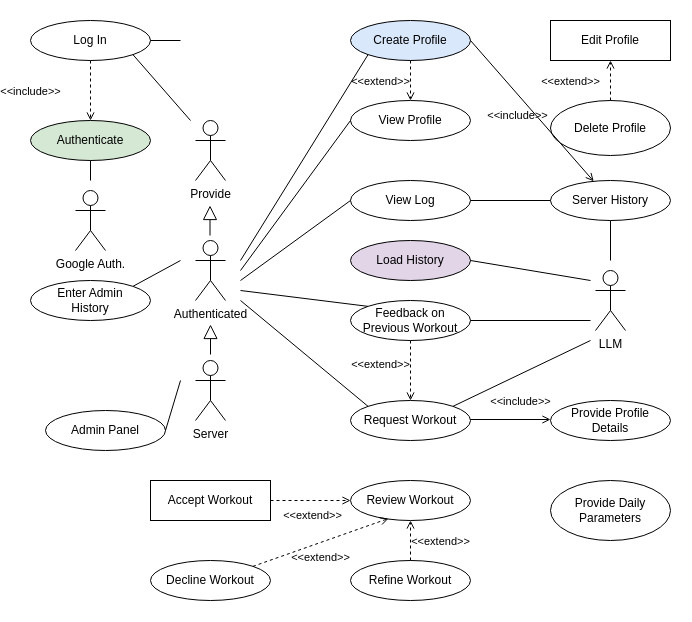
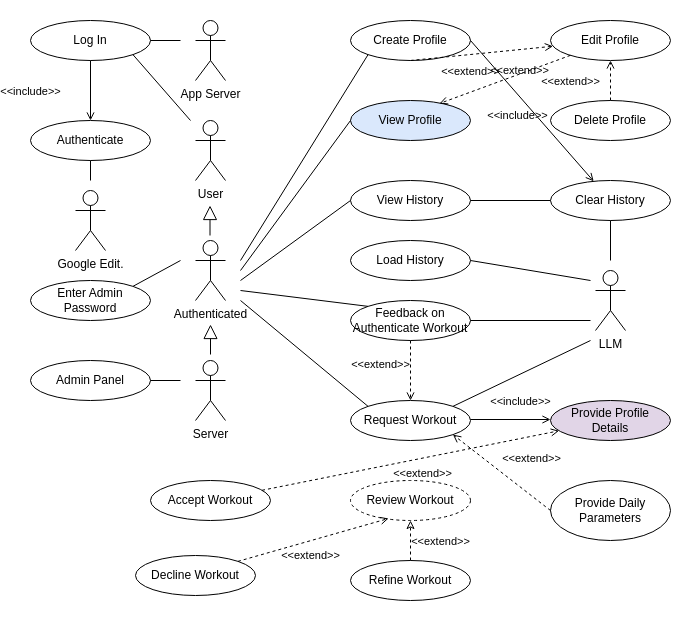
- <mxCell id="4" value="Create Profile" style="ellipse;whiteSpace=wrap;html=1;fillColor=#dae8fc;" parent="1" vertex="1"><mxGeometry x="340" y="20" width="120" height="40" as="geometry" /></mxCell>
+ <mxCell id="4" value="Create Profile" style="ellipse;whiteSpace=wrap;html=1;" parent="1" vertex="1"><mxGeometry x="340" y="20" width="120" height="40" as="geometry" /></mxCell>
- <mxCell id="11" value="Edit Profile" style="whiteSpace=wrap;html=1;rounded=0;" parent="1" vertex="1"><mxGeometry x="540" y="20" width="120" height="40" as="geometry" /></mxCell>
+ <mxCell id="11" value="Edit Profile" style="ellipse;whiteSpace=wrap;html=1;" parent="1" vertex="1"><mxGeometry x="540" y="20" width="120" height="40" as="geometry" /></mxCell>
+ <mxCell id="52" value="App Server" style="shape=umlActor;verticalLabelPosition=bottom;verticalAlign=top;html=1;outlineConnect=0;" vertex="1" parent="1"><mxGeometry x="185" y="20" width="30" height="60" as="geometry" /></mxCell>
- <mxCell id="53" value="&amp;lt;&amp;lt;extend&amp;gt;&amp;gt;" style="html=1;verticalAlign=bottom;labelBackgroundColor=none;endArrow=open;endFill=0;dashed=1;rounded=0;entryX=0.5;entryY=0;entryDx=0;entryDy=0;exitX=0.5;exitY=1;exitDx=0;exitDy=0;" edge="1" parent="1" source="4" target="7"><mxGeometry x="0.5" y="-30" width="160" relative="1" as="geometry"><mxPoint x="570" y="65" as="sourcePoint" /><mxPoint x="439" y="113" as="targetPoint" /><mxPoint as="offset" /></mxGeometry></mxCell>
+ <mxCell id="53" value="&amp;lt;&amp;lt;extend&amp;gt;&amp;gt;" style="html=1;verticalAlign=bottom;labelBackgroundColor=none;endArrow=open;endFill=0;dashed=1;rounded=0;exitX=0.5;exitY=1;exitDx=0;exitDy=0;" edge="1" parent="1" source="4" target="11"><mxGeometry x="0.5" y="-30" width="160" relative="1" as="geometry"><mxPoint x="570" y="65" as="sourcePoint" /><mxPoint x="439" y="113" as="targetPoint" /><mxPoint as="offset" /></mxGeometry></mxCell>
+ <mxCell id="12" value="&amp;lt;&amp;lt;extend&amp;gt;&amp;gt;" style="html=1;verticalAlign=bottom;labelBackgroundColor=none;endArrow=open;endFill=0;dashed=1;rounded=0;entryX=0.742;entryY=0.075;entryDx=0;entryDy=0;entryPerimeter=0;" parent="1" source="11" target="7" edge="1"><mxGeometry x="0.469" y="-11" width="160" relative="1" as="geometry"><mxPoint x="296" y="180" as="sourcePoint" /><mxPoint x="260" y="232" as="targetPoint" /><mxPoint as="offset" /></mxGeometry></mxCell>
- <mxCell id="6" value="&amp;lt;&amp;lt;include&amp;gt;&amp;gt;" style="html=1;verticalAlign=bottom;labelBackgroundColor=none;endArrow=open;endFill=0;rounded=0;entryX=0.5;entryY=0;entryDx=0;entryDy=0;exitX=0.5;exitY=1;exitDx=0;exitDy=0;dashed=1;" parent="1" source="3" target="5" edge="1"><mxGeometry x="0.333" y="-60" width="160" relative="1" as="geometry"><mxPoint x="80" y="70" as="sourcePoint" /><mxPoint x="200" y="90" as="targetPoint" /><mxPoint as="offset" /></mxGeometry></mxCell>
+ <mxCell id="6" value="&amp;lt;&amp;lt;include&amp;gt;&amp;gt;" style="html=1;verticalAlign=bottom;labelBackgroundColor=none;endArrow=open;endFill=0;rounded=0;entryX=0.5;entryY=0;entryDx=0;entryDy=0;exitX=0.5;exitY=1;exitDx=0;exitDy=0;" parent="1" source="3" target="5" edge="1"><mxGeometry x="0.333" y="-60" width="160" relative="1" as="geometry"><mxPoint x="80" y="70" as="sourcePoint" /><mxPoint x="200" y="90" as="targetPoint" /><mxPoint as="offset" /></mxGeometry></mxCell>
- <mxCell id="7" value="View Profile" style="ellipse;whiteSpace=wrap;html=1;" parent="1" vertex="1"><mxGeometry x="340" y="100" width="120" height="40" as="geometry" /></mxCell>
+ <mxCell id="7" value="View Profile" style="ellipse;whiteSpace=wrap;html=1;fillColor=#dae8fc;" parent="1" vertex="1"><mxGeometry x="340" y="100" width="120" height="40" as="geometry" /></mxCell>
- <mxCell id="9" value="Delete Profile" style="ellipse;whiteSpace=wrap;html=1;" parent="1" vertex="1"><mxGeometry x="540" y="100" width="120" height="55" as="geometry" /></mxCell>
+ <mxCell id="9" value="Delete Profile" style="ellipse;whiteSpace=wrap;html=1;" parent="1" vertex="1"><mxGeometry x="540" y="100" width="120" height="40" as="geometry" /></mxCell>
- <mxCell id="5" value="Authenticate" style="ellipse;whiteSpace=wrap;html=1;fillColor=#d5e8d4;" parent="1" vertex="1"><mxGeometry x="20" y="120" width="120" height="40" as="geometry" /></mxCell>
+ <mxCell id="5" value="Authenticate" style="ellipse;whiteSpace=wrap;html=1;" parent="1" vertex="1"><mxGeometry x="20" y="120" width="120" height="40" as="geometry" /></mxCell>
- <mxCell id="2" value="Provide" style="shape=umlActor;verticalLabelPosition=bottom;verticalAlign=top;html=1;outlineConnect=0;" parent="1" vertex="1"><mxGeometry x="185" y="120" width="30" height="60" as="geometry" /></mxCell>
+ <mxCell id="2" value="User" style="shape=umlActor;verticalLabelPosition=bottom;verticalAlign=top;html=1;outlineConnect=0;" parent="1" vertex="1"><mxGeometry x="185" y="120" width="30" height="60" as="geometry" /></mxCell>
- <mxCell id="37" value="View Log" style="ellipse;whiteSpace=wrap;html=1;" vertex="1" parent="1"><mxGeometry x="340" y="180" width="120" height="40" as="geometry" /></mxCell>
+ <mxCell id="37" value="View History" style="ellipse;whiteSpace=wrap;html=1;" vertex="1" parent="1"><mxGeometry x="340" y="180" width="120" height="40" as="geometry" /></mxCell>
- <mxCell id="41" value="Server History" style="ellipse;whiteSpace=wrap;html=1;" vertex="1" parent="1"><mxGeometry x="540" y="180" width="120" height="40" as="geometry" /></mxCell>
+ <mxCell id="41" value="Clear History" style="ellipse;whiteSpace=wrap;html=1;" vertex="1" parent="1"><mxGeometry x="540" y="180" width="120" height="40" as="geometry" /></mxCell>
- <mxCell id="48" value="Load History" style="ellipse;whiteSpace=wrap;html=1;fillColor=#e1d5e7;" vertex="1" parent="1"><mxGeometry x="340" y="240" width="120" height="40" as="geometry" /></mxCell>
+ <mxCell id="48" value="Load History" style="ellipse;whiteSpace=wrap;html=1;" vertex="1" parent="1"><mxGeometry x="340" y="240" width="120" height="40" as="geometry" /></mxCell>
- <mxCell id="43" value="Google Auth." style="shape=umlActor;verticalLabelPosition=bottom;verticalAlign=top;html=1;outlineConnect=0;" vertex="1" parent="1"><mxGeometry x="65" y="190" width="30" height="60" as="geometry" /></mxCell>
+ <mxCell id="43" value="Google Edit." style="shape=umlActor;verticalLabelPosition=bottom;verticalAlign=top;html=1;outlineConnect=0;" vertex="1" parent="1"><mxGeometry x="65" y="190" width="30" height="60" as="geometry" /></mxCell>
- <mxCell id="26" value="Enter Admin&lt;div&gt;History&lt;/div&gt;" style="ellipse;whiteSpace=wrap;html=1;" parent="1" vertex="1"><mxGeometry x="20" y="280" width="120" height="40" as="geometry" /></mxCell>
+ <mxCell id="26" value="Enter Admin&lt;div&gt;Password&lt;/div&gt;" style="ellipse;whiteSpace=wrap;html=1;" parent="1" vertex="1"><mxGeometry x="20" y="280" width="120" height="40" as="geometry" /></mxCell>
- <mxCell id="17" value="Feedback on Previous Workout" style="ellipse;whiteSpace=wrap;html=1;" parent="1" vertex="1"><mxGeometry x="340" y="300" width="120" height="40" as="geometry" /></mxCell>
+ <mxCell id="17" value="Feedback on Authenticate Workout" style="ellipse;whiteSpace=wrap;html=1;" parent="1" vertex="1"><mxGeometry x="340" y="300" width="120" height="40" as="geometry" /></mxCell>
- <mxCell id="50" value="Provide Profile Details" style="ellipse;whiteSpace=wrap;html=1;" vertex="1" parent="1"><mxGeometry x="540" y="400" width="120" height="40" as="geometry" /></mxCell>
+ <mxCell id="50" value="Provide Profile Details" style="ellipse;whiteSpace=wrap;html=1;fillColor=#e1d5e7;" vertex="1" parent="1"><mxGeometry x="540" y="400" width="120" height="40" as="geometry" /></mxCell>
- <mxCell id="28" value="Admin Panel" style="ellipse;whiteSpace=wrap;html=1;" parent="1" vertex="1"><mxGeometry x="35" y="410" width="120" height="40" as="geometry" /></mxCell>
+ <mxCell id="28" value="Admin Panel" style="ellipse;whiteSpace=wrap;html=1;" parent="1" vertex="1"><mxGeometry x="20" y="360" width="120" height="40" as="geometry" /></mxCell>
+ <mxCell id="20" value="&amp;lt;&amp;lt;extend&amp;gt;&amp;gt;" style="html=1;verticalAlign=bottom;labelBackgroundColor=none;endArrow=open;endFill=0;dashed=1;rounded=0;exitX=0;exitY=0.5;exitDx=0;exitDy=0;entryX=1;entryY=1;entryDx=0;entryDy=0;" parent="1" source="19" target="14" edge="1"><mxGeometry x="-0.338" y="-22" width="160" relative="1" as="geometry"><mxPoint x="550" y="509.5" as="sourcePoint" /><mxPoint x="470" y="509.5" as="targetPoint" /><mxPoint as="offset" /></mxGeometry></mxCell>
- <mxCell id="24" value="Accept Workout" style="whiteSpace=wrap;html=1;rounded=0;" parent="1" vertex="1"><mxGeometry x="140" y="480" width="120" height="40" as="geometry" /></mxCell>
+ <mxCell id="24" value="Accept Workout" style="ellipse;whiteSpace=wrap;html=1;" parent="1" vertex="1"><mxGeometry x="140" y="480" width="120" height="40" as="geometry" /></mxCell>
- <mxCell id="33" value="&amp;lt;&amp;lt;extend&amp;gt;&amp;gt;" style="html=1;verticalAlign=bottom;labelBackgroundColor=none;endArrow=open;endFill=0;dashed=1;rounded=0;entryX=0;entryY=0.5;entryDx=0;entryDy=0;" parent="1" source="24" target="16" edge="1"><mxGeometry x="0.053" y="-24" width="160" relative="1" as="geometry"><mxPoint x="410" y="570" as="sourcePoint" /><mxPoint x="410" y="530" as="targetPoint" /><mxPoint as="offset" /></mxGeometry></mxCell>
+ <mxCell id="33" value="&amp;lt;&amp;lt;extend&amp;gt;&amp;gt;" style="html=1;verticalAlign=bottom;labelBackgroundColor=none;endArrow=open;endFill=0;dashed=1;rounded=0;" parent="1" source="24" target="50" edge="1"><mxGeometry x="0.053" y="-24" width="160" relative="1" as="geometry"><mxPoint x="410" y="570" as="sourcePoint" /><mxPoint x="410" y="530" as="targetPoint" /><mxPoint as="offset" /></mxGeometry></mxCell>
- <mxCell id="16" value="Review Workout" style="ellipse;whiteSpace=wrap;html=1;" parent="1" vertex="1"><mxGeometry x="340" y="480" width="120" height="40" as="geometry" /></mxCell>
+ <mxCell id="16" value="Review Workout" style="ellipse;whiteSpace=wrap;html=1;dashed=1;" parent="1" vertex="1"><mxGeometry x="340" y="480" width="120" height="40" as="geometry" /></mxCell>
- <mxCell id="23" value="&amp;lt;&amp;lt;extend&amp;gt;&amp;gt;" style="html=1;verticalAlign=bottom;labelBackgroundColor=none;endArrow=open;endFill=0;dashed=1;rounded=0;exitX=0.5;exitY=0;exitDx=0;exitDy=0;entryX=0.5;entryY=1;entryDx=0;entryDy=0;" parent="1" source="21" target="16" edge="1"><mxGeometry x="-0.5" y="-30" width="160" relative="1" as="geometry"><mxPoint x="370" y="560" as="sourcePoint" /><mxPoint x="290" y="560" as="targetPoint" /><mxPoint as="offset" /></mxGeometry></mxCell>
+ <mxCell id="23" value="&amp;lt;&amp;lt;extend&amp;gt;&amp;gt;" style="html=1;verticalAlign=bottom;labelBackgroundColor=none;endArrow=classic;endFill=0;dashed=1;rounded=0;exitX=0.5;exitY=0;exitDx=0;exitDy=0;entryX=0.5;entryY=1;entryDx=0;entryDy=0;" parent="1" source="21" target="16" edge="1"><mxGeometry x="-0.5" y="-30" width="160" relative="1" as="geometry"><mxPoint x="370" y="560" as="sourcePoint" /><mxPoint x="290" y="560" as="targetPoint" /><mxPoint as="offset" /></mxGeometry></mxCell>
- <mxCell id="39" value="Decline Workout" style="ellipse;whiteSpace=wrap;html=1;" vertex="1" parent="1"><mxGeometry x="140" y="560" width="120" height="40" as="geometry" /></mxCell>
+ <mxCell id="39" value="Decline Workout" style="ellipse;whiteSpace=wrap;html=1;" vertex="1" parent="1"><mxGeometry x="125" y="555" width="120" height="40" as="geometry" /></mxCell>
